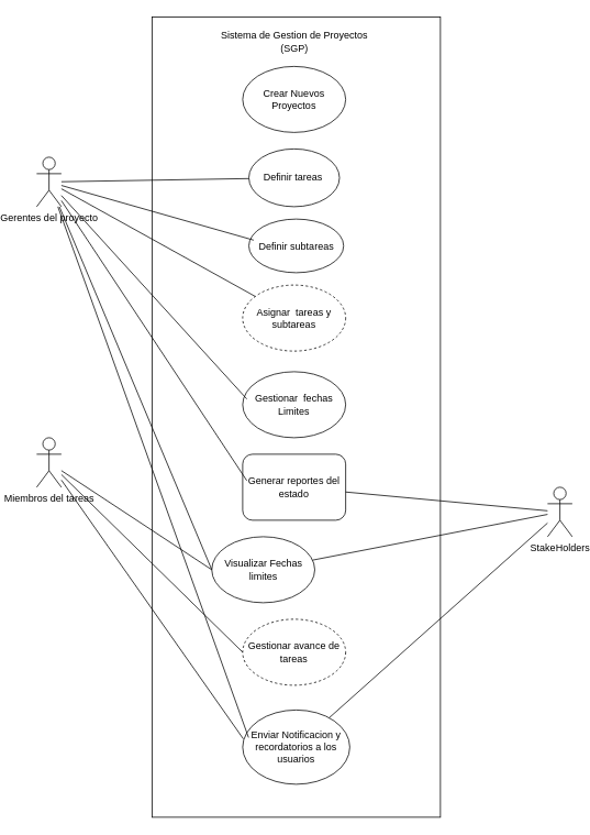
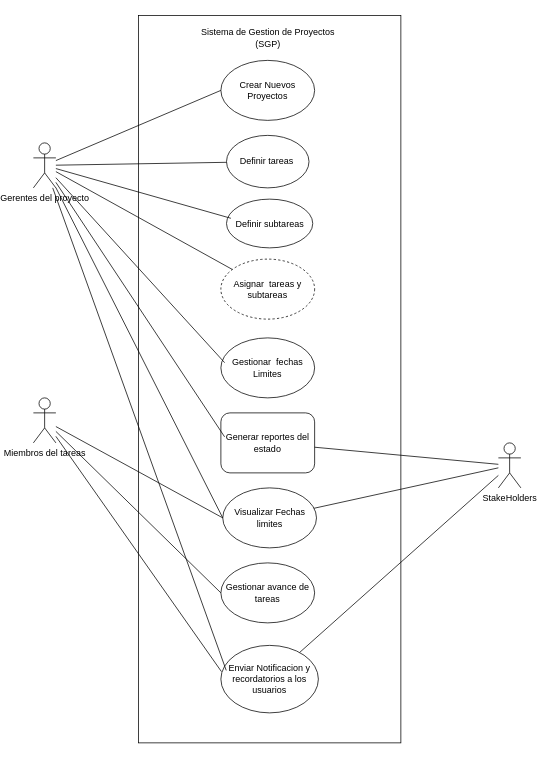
+ <mxCell id="6" value="" style="endArrow=none;html=1;rounded=0;entryX=0;entryY=0.5;entryDx=0;entryDy=0;" parent="1" source="4" target="5" edge="1"><mxGeometry width="50" height="50" relative="1" as="geometry"><mxPoint x="290" y="360" as="sourcePoint" /><mxPoint x="340" y="310" as="targetPoint" /></mxGeometry></mxCell>
- <mxCell id="13" value="Visualizar Fechas limites" style="ellipse;whiteSpace=wrap;html=1;" parent="1" vertex="1"><mxGeometry x="232.5" y="650" width="125" height="80" as="geometry" /></mxCell>
+ <mxCell id="13" value="Visualizar Fechas limites" style="ellipse;whiteSpace=wrap;html=1;" parent="1" vertex="1"><mxGeometry x="272.5" y="650" width="125" height="80" as="geometry" /></mxCell>
- <mxCell id="23" value="Gestionar avance de tareas" style="ellipse;whiteSpace=wrap;html=1;dashed=1;" parent="1" vertex="1"><mxGeometry x="270" y="750" width="125" height="80" as="geometry" /></mxCell>
+ <mxCell id="23" value="Gestionar avance de tareas" style="ellipse;whiteSpace=wrap;html=1;" parent="1" vertex="1"><mxGeometry x="270" y="750" width="125" height="80" as="geometry" /></mxCell>
